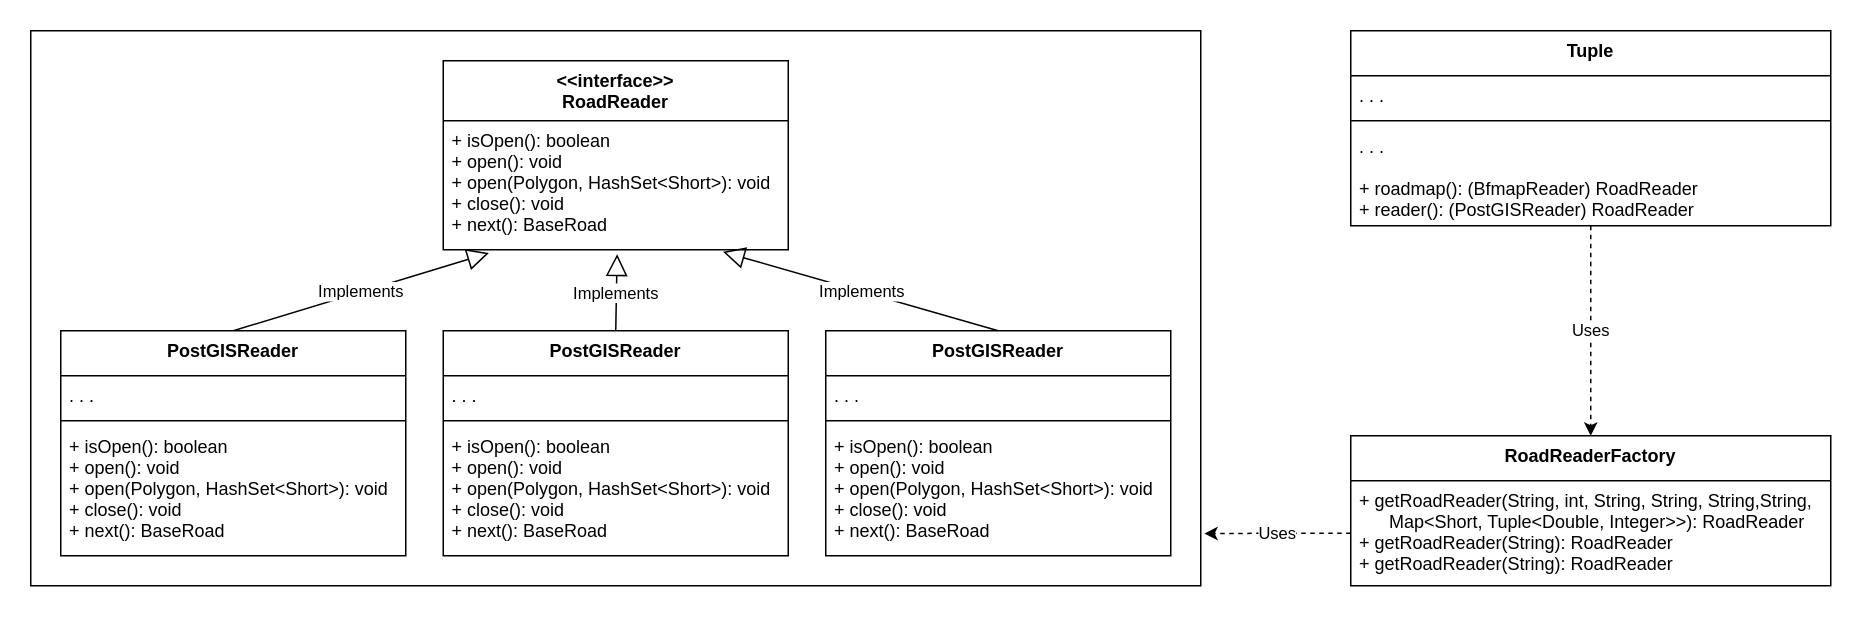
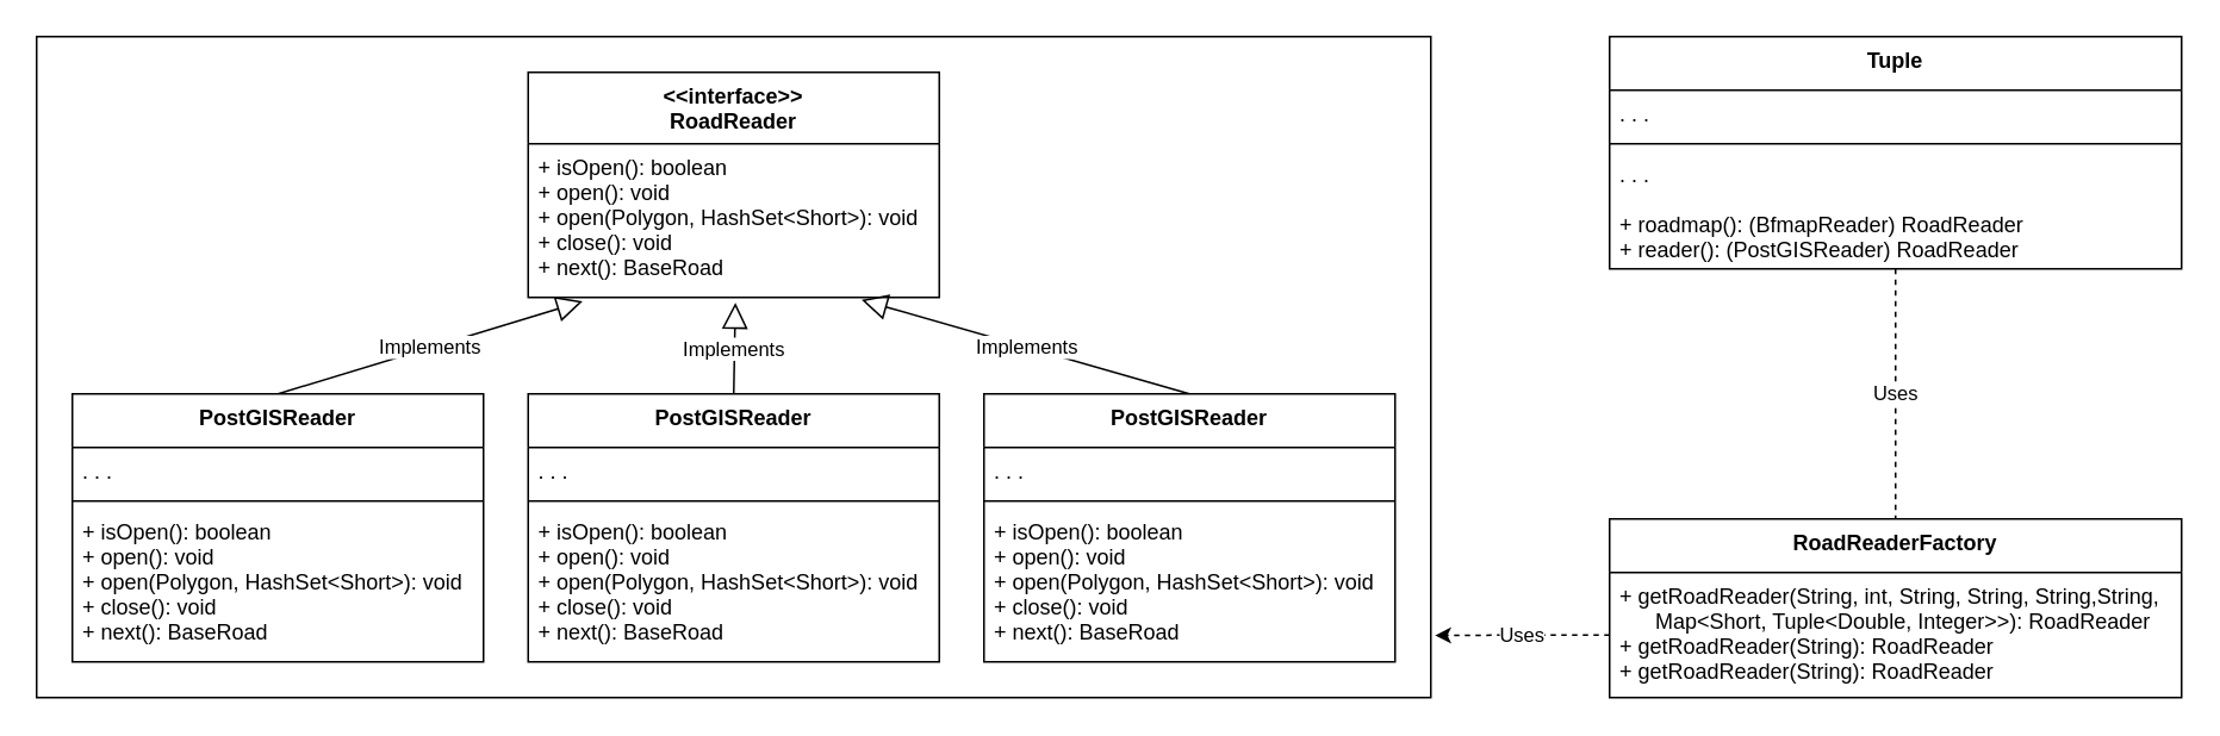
- <mxCell id="13" value="Uses" style="edgeStyle=none;rounded=0;orthogonalLoop=1;jettySize=auto;html=1;entryX=0.5;entryY=0;entryDx=0;entryDy=0;endArrow=classic;endFill=1;endSize=6;dashed=1;" edge="1" parent="1" source="14" target="11"><mxGeometry relative="1" as="geometry" /></mxCell>
+ <mxCell id="13" value="Uses" style="edgeStyle=none;rounded=0;orthogonalLoop=1;jettySize=auto;html=1;entryX=0.5;entryY=0;entryDx=0;entryDy=0;endArrow=none;endFill=1;endSize=6;dashed=1;" edge="1" parent="1" source="14" target="11"><mxGeometry relative="1" as="geometry" /></mxCell>
